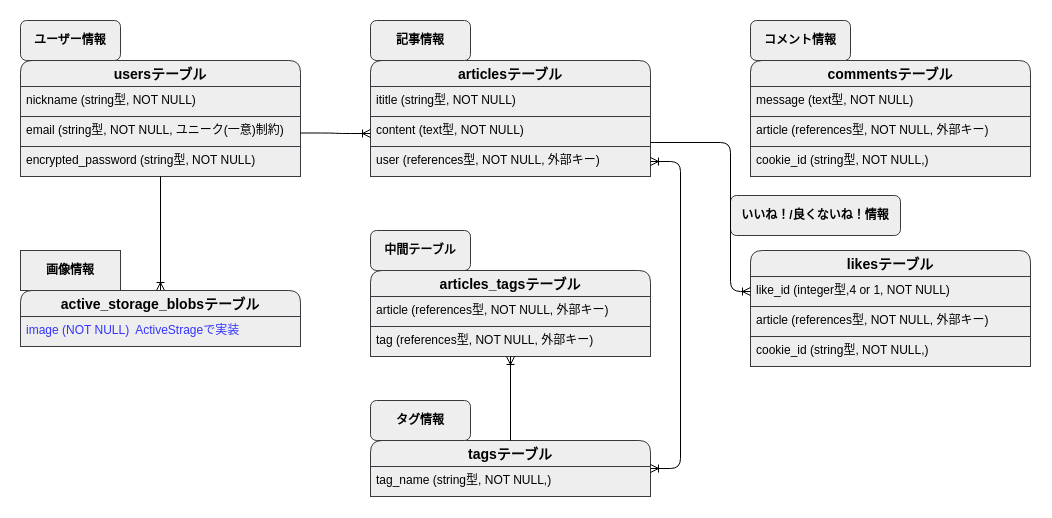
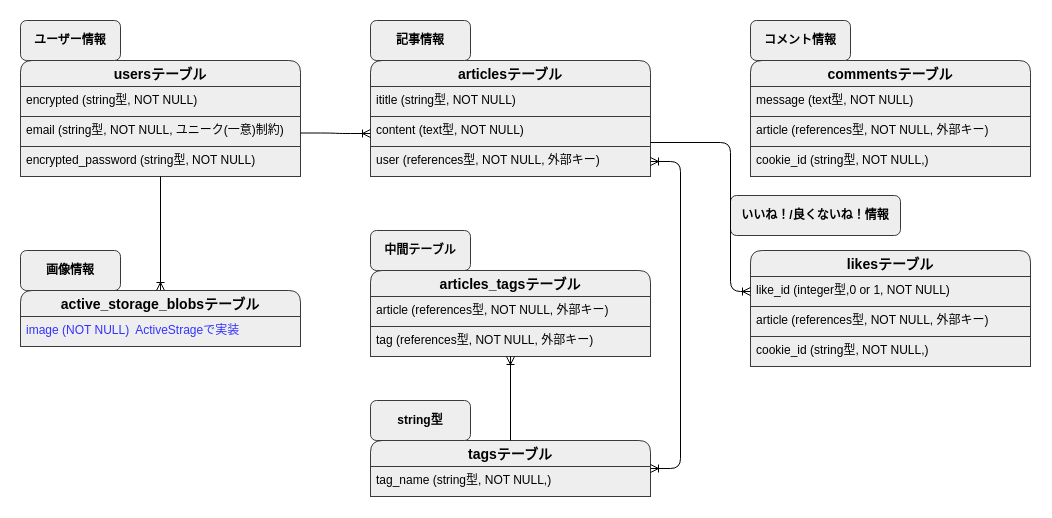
- <mxCell id="3" value="nickname (string型, NOT NULL)" style="text;strokeColor=#36393d;fillColor=#eeeeee;spacingLeft=4;spacingRight=4;overflow=hidden;rotatable=0;points=[[0,0.5],[1,0.5]];portConstraint=eastwest;fontSize=12;labelBackgroundColor=none;fontColor=#000000;" parent="2" vertex="1"><mxGeometry y="26" width="280" height="30" as="geometry" /></mxCell>
+ <mxCell id="3" value="encrypted (string型, NOT NULL)" style="text;strokeColor=#36393d;fillColor=#eeeeee;spacingLeft=4;spacingRight=4;overflow=hidden;rotatable=0;points=[[0,0.5],[1,0.5]];portConstraint=eastwest;fontSize=12;labelBackgroundColor=none;fontColor=#000000;" parent="2" vertex="1"><mxGeometry y="26" width="280" height="30" as="geometry" /></mxCell>
- <mxCell id="16" value="画像情報" style="whiteSpace=wrap;html=1;align=center;glass=0;labelBackgroundColor=none;strokeColor=#36393d;fillColor=#eeeeee;fontColor=#000000;fontStyle=1;rounded=0;" parent="1" vertex="1"><mxGeometry x="20" y="250" width="100" height="40" as="geometry" /></mxCell>
+ <mxCell id="16" value="画像情報" style="whiteSpace=wrap;html=1;align=center;rounded=1;glass=0;labelBackgroundColor=none;strokeColor=#36393d;fillColor=#eeeeee;fontColor=#000000;fontStyle=1" parent="1" vertex="1"><mxGeometry x="20" y="250" width="100" height="40" as="geometry" /></mxCell>
- <mxCell id="34" value="like_id (integer型,4 or 1, NOT NULL)" style="text;strokeColor=#36393d;fillColor=#eeeeee;spacingLeft=4;spacingRight=4;overflow=hidden;rotatable=0;points=[[0,0.5],[1,0.5]];portConstraint=eastwest;fontSize=12;fontColor=#000000;" vertex="1" parent="33"><mxGeometry y="26" width="280" height="30" as="geometry" /></mxCell>
+ <mxCell id="34" value="like_id (integer型,0 or 1, NOT NULL)" style="text;strokeColor=#36393d;fillColor=#eeeeee;spacingLeft=4;spacingRight=4;overflow=hidden;rotatable=0;points=[[0,0.5],[1,0.5]];portConstraint=eastwest;fontSize=12;fontColor=#000000;" vertex="1" parent="33"><mxGeometry y="26" width="280" height="30" as="geometry" /></mxCell>
- <mxCell id="17" value="タグ情報" style="whiteSpace=wrap;html=1;align=center;rounded=1;glass=0;labelBackgroundColor=none;strokeColor=#36393d;fillColor=#eeeeee;fontColor=#000000;fontStyle=1" parent="1" vertex="1"><mxGeometry x="370" y="400" width="100" height="40" as="geometry" /></mxCell>
+ <mxCell id="17" value="string型" style="whiteSpace=wrap;html=1;align=center;rounded=1;glass=0;labelBackgroundColor=none;strokeColor=#36393d;fillColor=#eeeeee;fontColor=#000000;fontStyle=1" parent="1" vertex="1"><mxGeometry x="370" y="400" width="100" height="40" as="geometry" /></mxCell>
